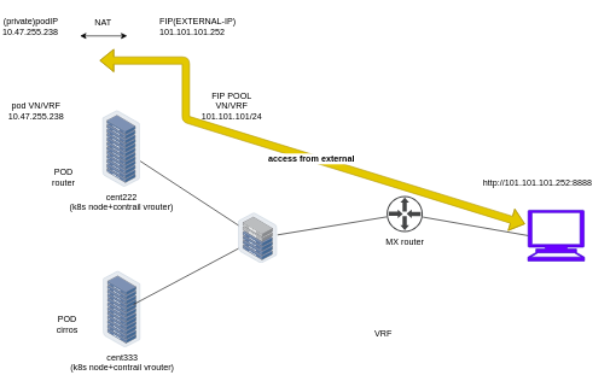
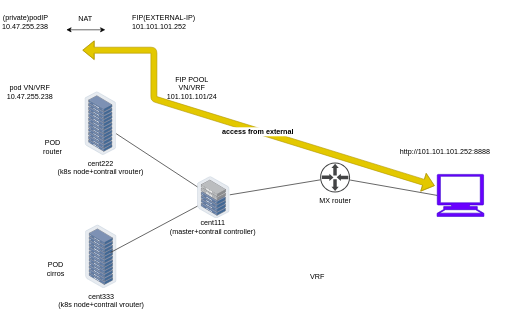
+ <mxCell id="19" value="cent111&lt;br&gt;(master+contrail controller)&lt;br&gt;" style="text;html=1;strokeColor=none;fillColor=none;align=center;verticalAlign=middle;whiteSpace=wrap;rounded=0;" parent="1" vertex="1"><mxGeometry x="244" y="366.5" width="221" height="20" as="geometry" /></mxCell>
